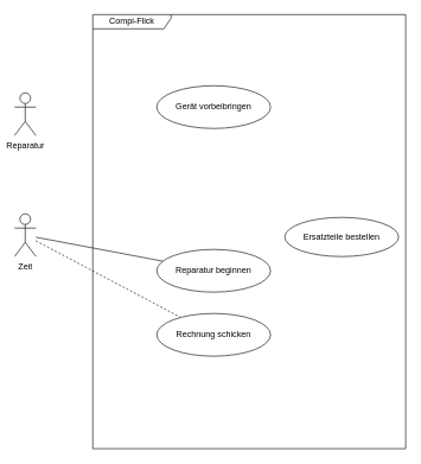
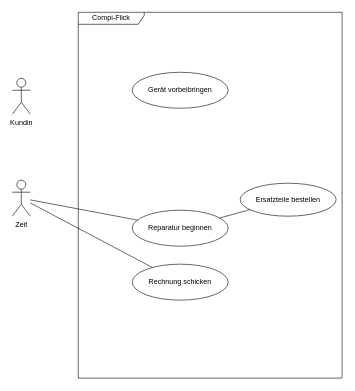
- <mxCell id="4" value="Reparatur" style="shape=umlActor;verticalLabelPosition=bottom;verticalAlign=top;html=1;outlineConnect=0;" parent="1" vertex="1"><mxGeometry x="20" y="130" width="30" height="60" as="geometry" /></mxCell>
+ <mxCell id="4" value="Kundin" style="shape=umlActor;verticalLabelPosition=bottom;verticalAlign=top;html=1;outlineConnect=0;" parent="1" vertex="1"><mxGeometry x="20" y="130" width="30" height="60" as="geometry" /></mxCell>
+ <mxCell id="8" style="edgeStyle=none;rounded=0;orthogonalLoop=1;jettySize=auto;html=1;endArrow=none;endFill=0;" parent="1" source="9" target="10" edge="1"><mxGeometry relative="1" as="geometry" /></mxCell>
- <mxCell id="6" style="edgeStyle=none;rounded=0;orthogonalLoop=1;jettySize=auto;html=1;endArrow=none;endFill=0;dashed=1;" parent="1" source="7" target="11" edge="1"><mxGeometry relative="1" as="geometry" /></mxCell>
+ <mxCell id="6" style="edgeStyle=none;rounded=0;orthogonalLoop=1;jettySize=auto;html=1;endArrow=none;endFill=0;" parent="1" source="7" target="11" edge="1"><mxGeometry relative="1" as="geometry" /></mxCell>
